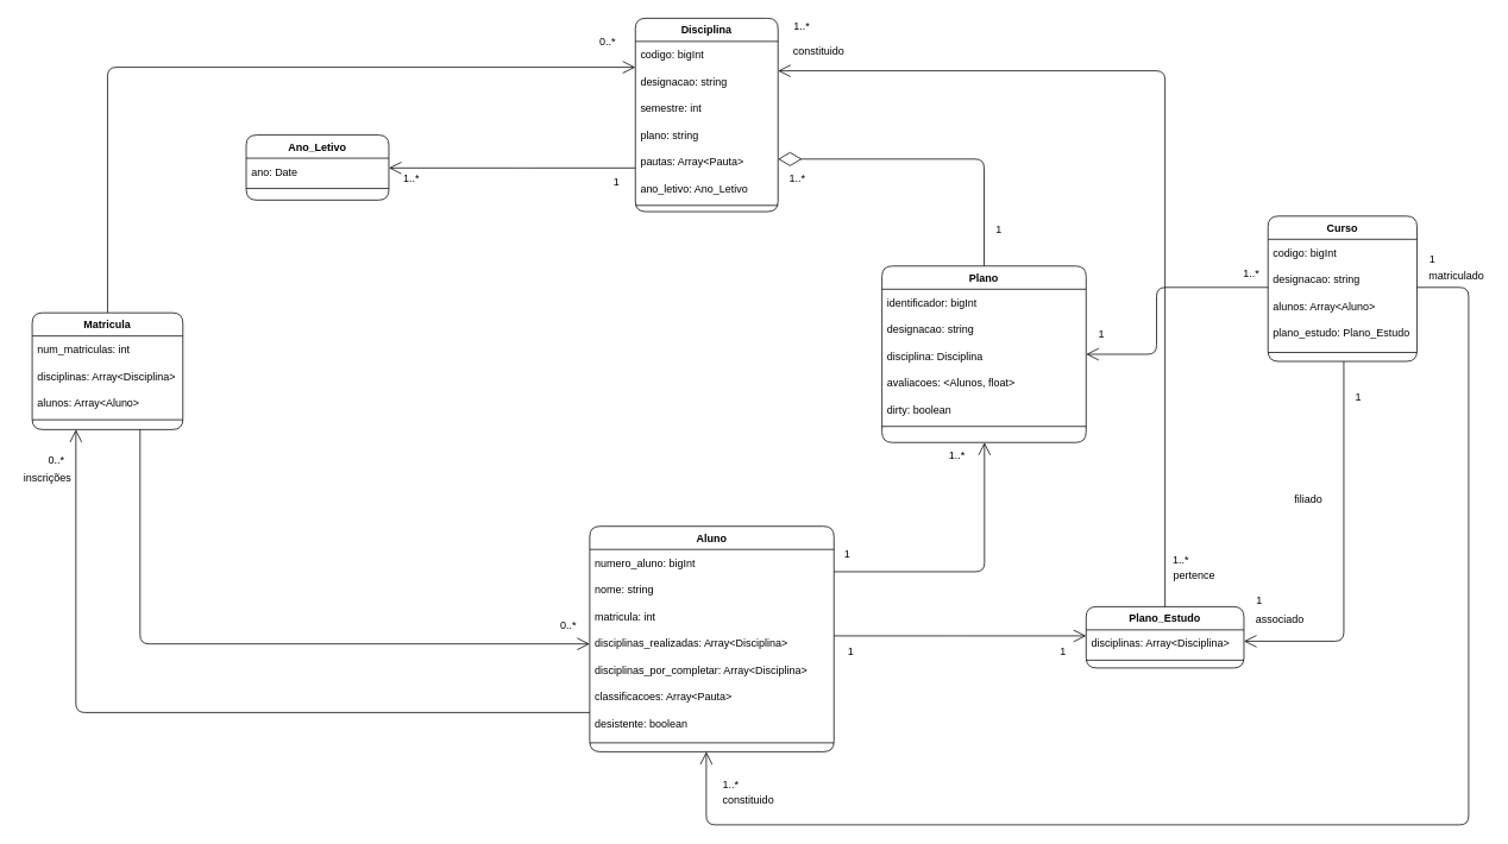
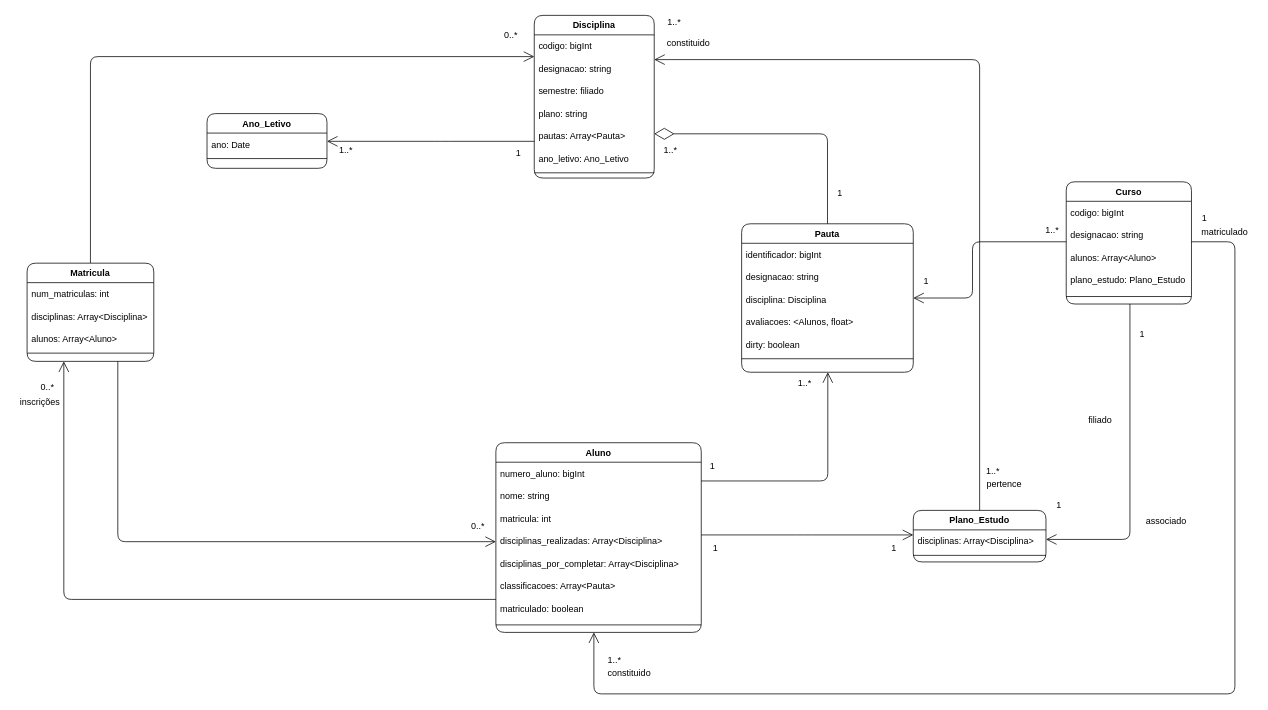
- <mxCell id="14" value="semestre: int" style="text;strokeColor=none;fillColor=none;align=left;verticalAlign=middle;spacingLeft=4;spacingRight=4;overflow=hidden;points=[[0,0.5],[1,0.5]];portConstraint=eastwest;rotatable=0;rounded=1;" parent="11" vertex="1"><mxGeometry y="86" width="160" height="30" as="geometry" /></mxCell>
+ <mxCell id="14" value="semestre: filiado" style="text;strokeColor=none;fillColor=none;align=left;verticalAlign=middle;spacingLeft=4;spacingRight=4;overflow=hidden;points=[[0,0.5],[1,0.5]];portConstraint=eastwest;rotatable=0;rounded=1;" parent="11" vertex="1"><mxGeometry y="86" width="160" height="30" as="geometry" /></mxCell>
- <mxCell id="30" value="Plano" style="swimlane;fontStyle=1;align=center;verticalAlign=top;childLayout=stackLayout;horizontal=1;startSize=26;horizontalStack=0;resizeParent=1;resizeLast=0;collapsible=1;marginBottom=0;shadow=0;strokeWidth=1;rounded=1;" parent="1" vertex="1"><mxGeometry x="988.06" y="298" width="228.94" height="198" as="geometry"><mxRectangle x="130" y="380" width="160" height="26" as="alternateBounds" /></mxGeometry></mxCell>
+ <mxCell id="30" value="Pauta" style="swimlane;fontStyle=1;align=center;verticalAlign=top;childLayout=stackLayout;horizontal=1;startSize=26;horizontalStack=0;resizeParent=1;resizeLast=0;collapsible=1;marginBottom=0;shadow=0;strokeWidth=1;rounded=1;" parent="1" vertex="1"><mxGeometry x="988.06" y="298" width="228.94" height="198" as="geometry"><mxRectangle x="130" y="380" width="160" height="26" as="alternateBounds" /></mxGeometry></mxCell>
- <mxCell id="51" value="associado" style="text;html=1;align=center;verticalAlign=middle;resizable=0;points=[];autosize=1;strokeColor=none;fillColor=none;" parent="1" vertex="1"><mxGeometry x="1402" y="686" width="64" height="18" as="geometry" /></mxCell>
+ <mxCell id="51" value="associado" style="text;html=1;align=center;verticalAlign=middle;resizable=0;points=[];autosize=1;strokeColor=none;fillColor=none;" parent="1" vertex="1"><mxGeometry x="1522" y="686" width="64" height="18" as="geometry" /></mxCell>
- <mxCell id="9" value="desistente: boolean" style="text;strokeColor=none;fillColor=none;align=left;verticalAlign=middle;spacingLeft=4;spacingRight=4;overflow=hidden;points=[[0,0.5],[1,0.5]];portConstraint=eastwest;rotatable=0;rounded=1;" parent="2" vertex="1"><mxGeometry y="206" width="273.94" height="30" as="geometry" /></mxCell>
+ <mxCell id="9" value="matriculado: boolean" style="text;strokeColor=none;fillColor=none;align=left;verticalAlign=middle;spacingLeft=4;spacingRight=4;overflow=hidden;points=[[0,0.5],[1,0.5]];portConstraint=eastwest;rotatable=0;rounded=1;" parent="2" vertex="1"><mxGeometry y="206" width="273.94" height="30" as="geometry" /></mxCell>
